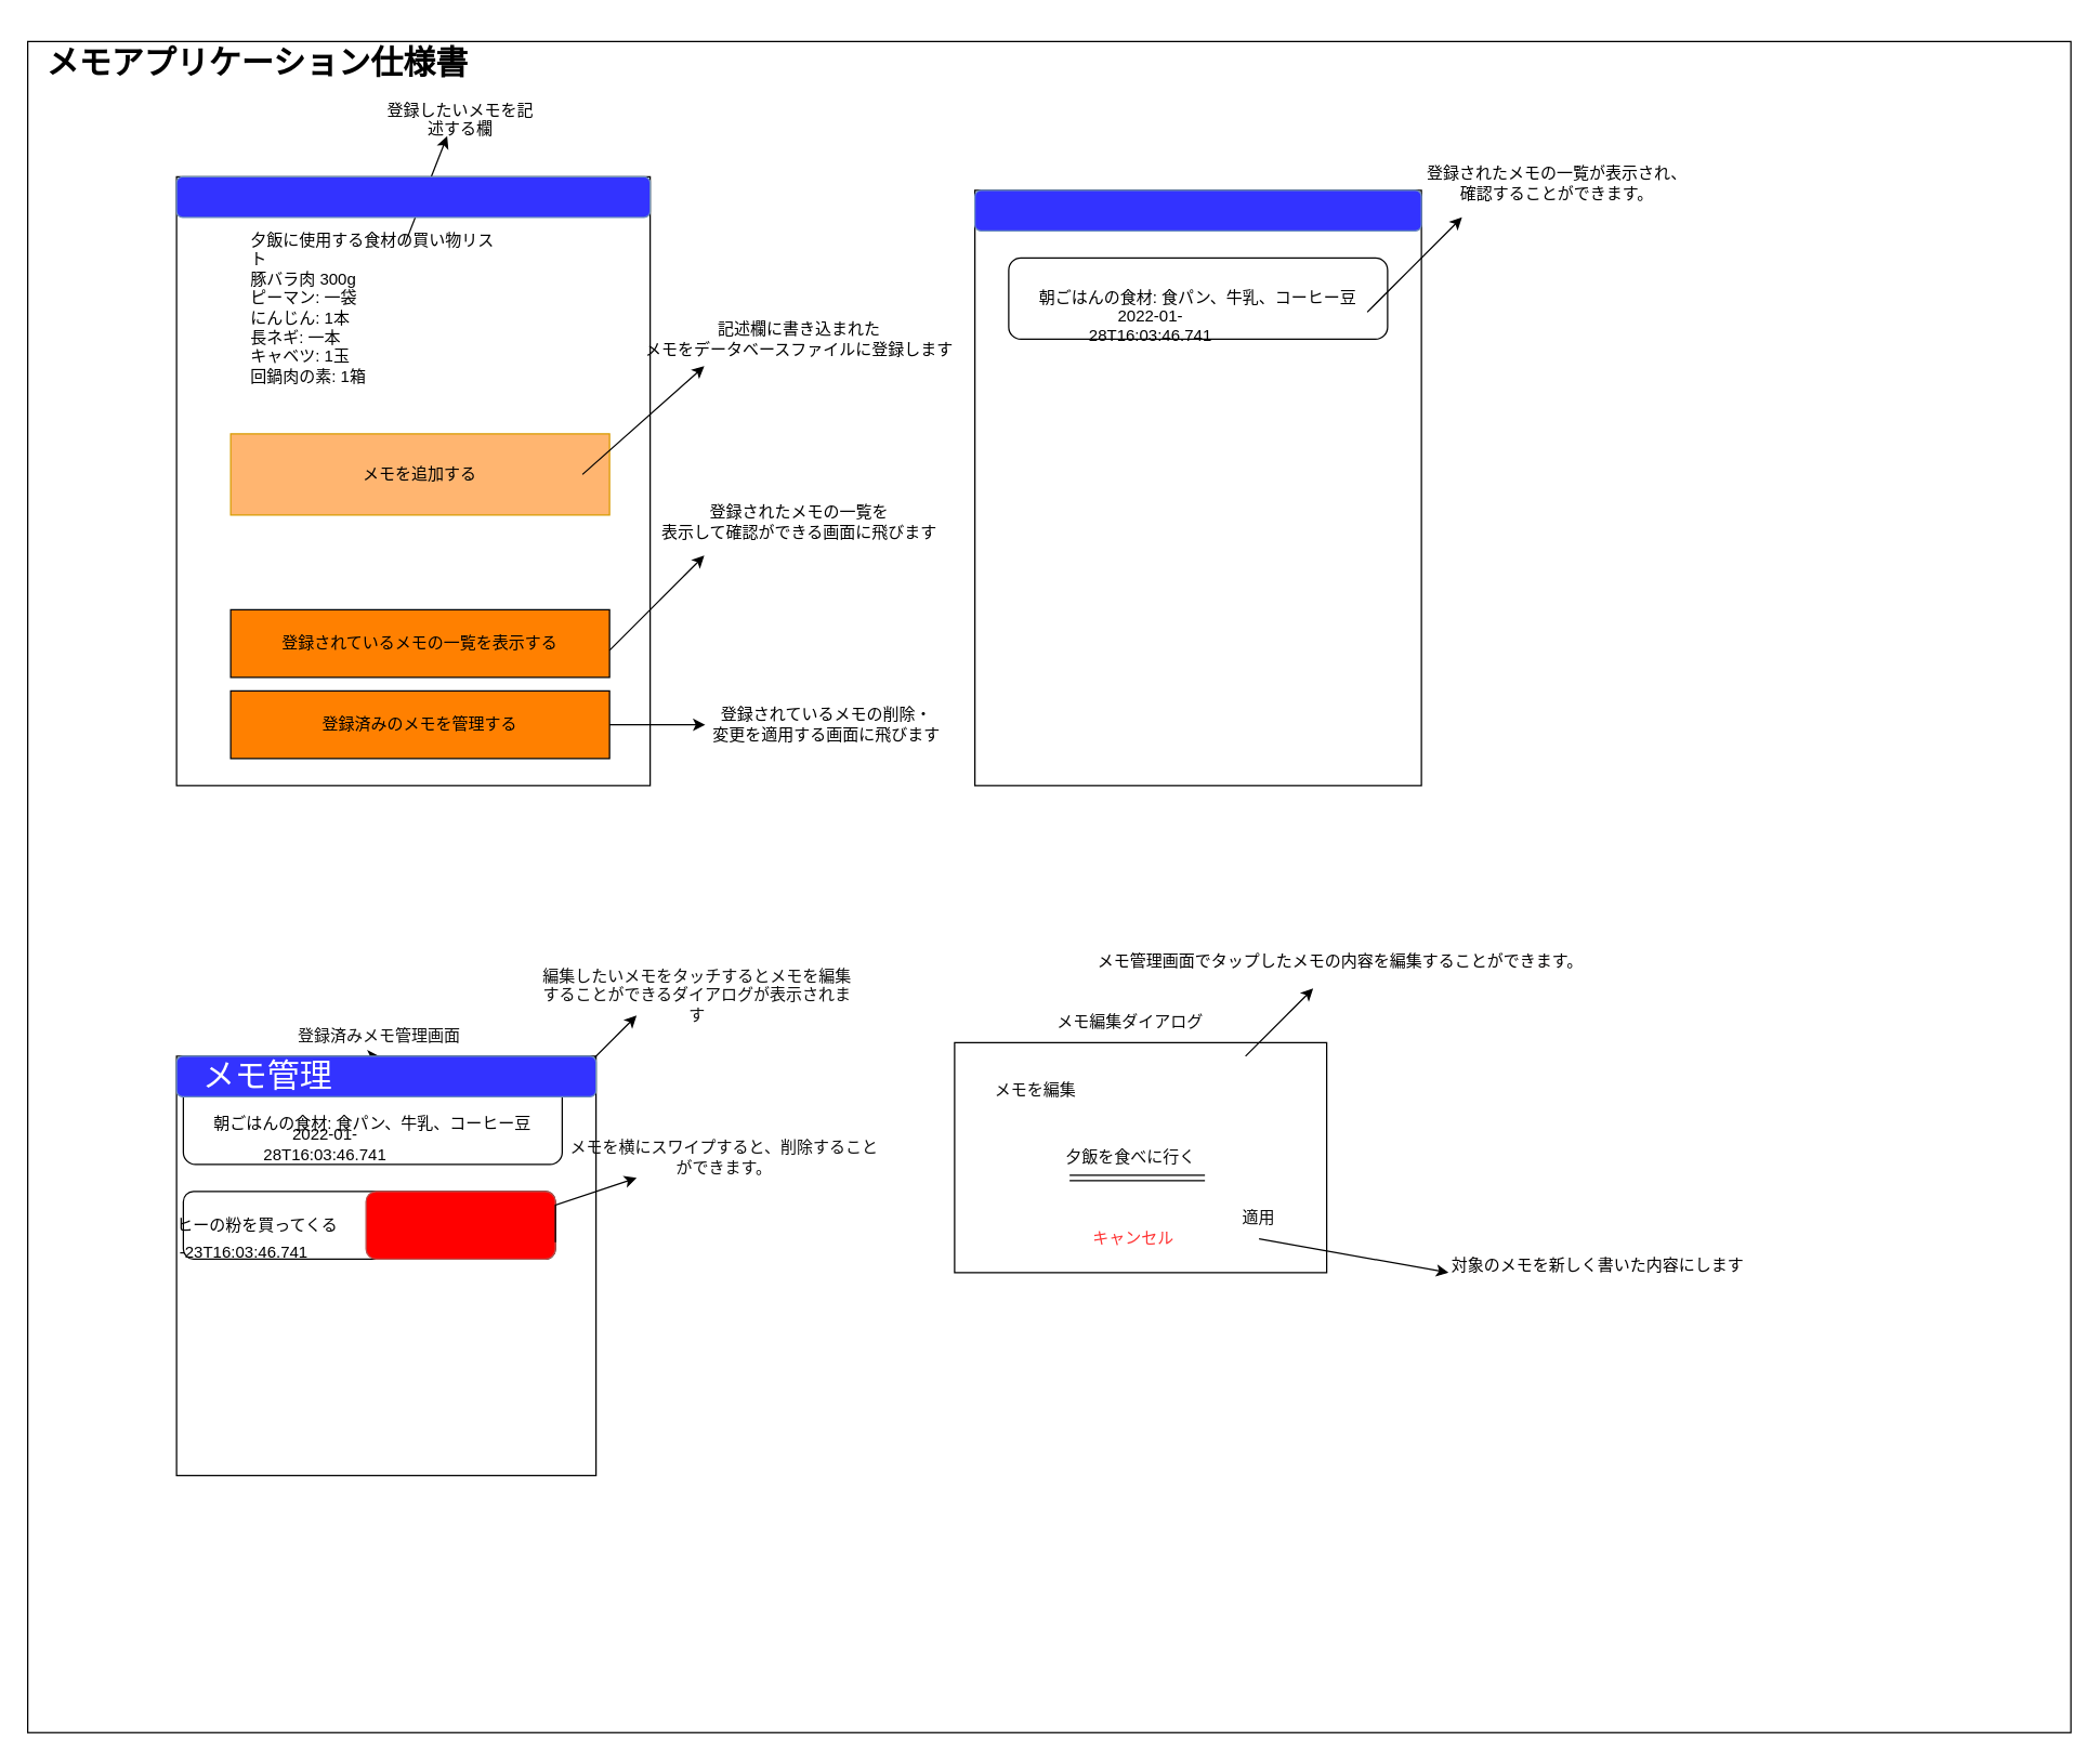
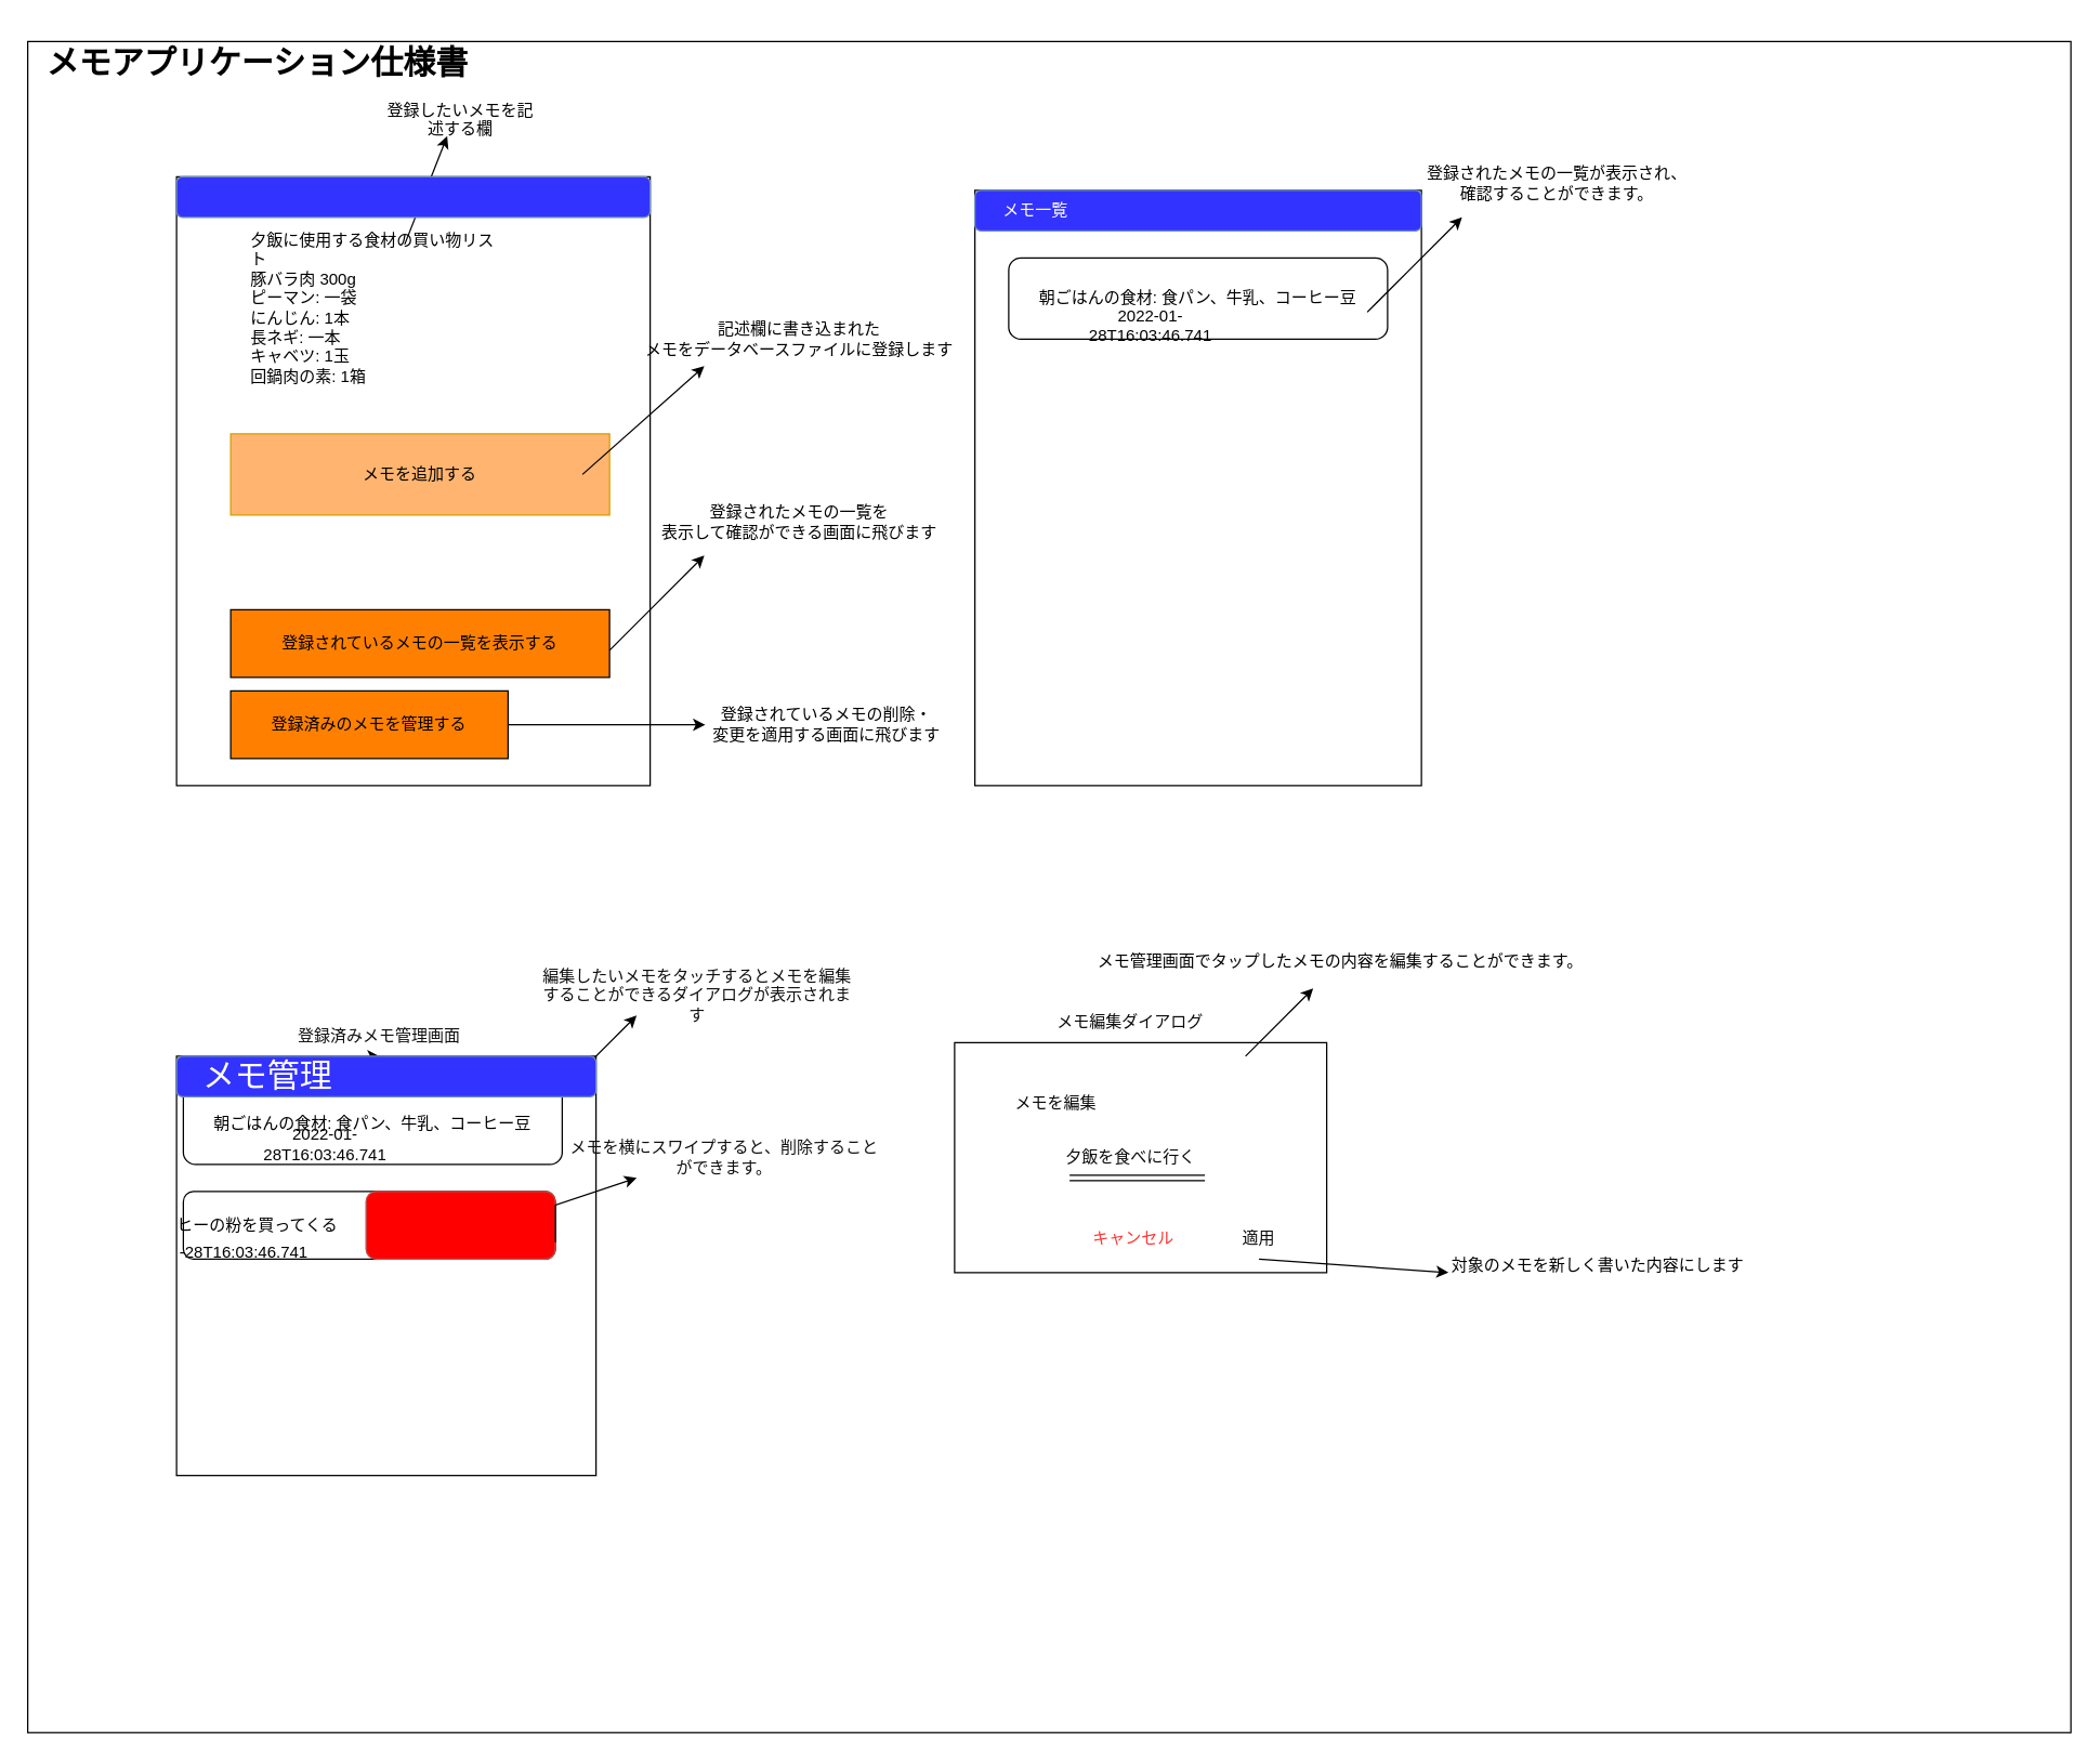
+ <mxCell id="35" value="&lt;font color=&quot;#FFFFFF&quot;&gt;メモ一覧&lt;/font&gt;" style="text;html=1;align=center;verticalAlign=middle;whiteSpace=wrap;rounded=0;" parent="1" vertex="1"><mxGeometry x="720" y="140" width="90" height="30" as="geometry" /></mxCell>
- <mxCell id="12" value="登録済みのメモを管理する" style="rounded=0;whiteSpace=wrap;html=1;fillColor=#FF8000;" parent="1" vertex="1"><mxGeometry x="170" y="510" width="280" height="50" as="geometry" /></mxCell>
+ <mxCell id="12" value="登録済みのメモを管理する" style="rounded=0;whiteSpace=wrap;html=1;fillColor=#FF8000;" parent="1" vertex="1"><mxGeometry x="170" y="510" width="205" height="50" as="geometry" /></mxCell>
- <mxCell id="41" value="&lt;div&gt;メモを編集&lt;/div&gt;" style="text;html=1;strokeColor=none;fillColor=none;align=center;verticalAlign=middle;whiteSpace=wrap;rounded=0;fontColor=#0A0A0A;" parent="1" vertex="1"><mxGeometry x="715" y="790" width="100" height="30" as="geometry" /></mxCell>
+ <mxCell id="41" value="&lt;div&gt;メモを編集&lt;/div&gt;" style="text;html=1;strokeColor=none;fillColor=none;align=center;verticalAlign=middle;whiteSpace=wrap;rounded=0;fontColor=#0A0A0A;" parent="1" vertex="1"><mxGeometry x="730" y="800" width="100" height="30" as="geometry" /></mxCell>
- <mxCell id="45" value="&lt;div&gt;適用&lt;/div&gt;" style="text;html=1;strokeColor=none;fillColor=none;align=center;verticalAlign=middle;whiteSpace=wrap;rounded=0;fontColor=#0A0A0A;" parent="1" vertex="1"><mxGeometry x="900" y="885" width="60" height="30" as="geometry" /></mxCell>
+ <mxCell id="45" value="&lt;div&gt;適用&lt;/div&gt;" style="text;html=1;strokeColor=none;fillColor=none;align=center;verticalAlign=middle;whiteSpace=wrap;rounded=0;fontColor=#0A0A0A;" parent="1" vertex="1"><mxGeometry x="900" y="900" width="60" height="30" as="geometry" /></mxCell>
- <mxCell id="22" value="&lt;div&gt;-23T16:03:46.741&lt;/div&gt;" style="text;html=1;strokeColor=none;fillColor=none;align=center;verticalAlign=middle;whiteSpace=wrap;rounded=0;" parent="1" vertex="1"><mxGeometry x="150" y="910" width="60" height="30" as="geometry" /></mxCell>
+ <mxCell id="22" value="&lt;div&gt;-28T16:03:46.741&lt;/div&gt;" style="text;html=1;strokeColor=none;fillColor=none;align=center;verticalAlign=middle;whiteSpace=wrap;rounded=0;" parent="1" vertex="1"><mxGeometry x="150" y="910" width="60" height="30" as="geometry" /></mxCell>
